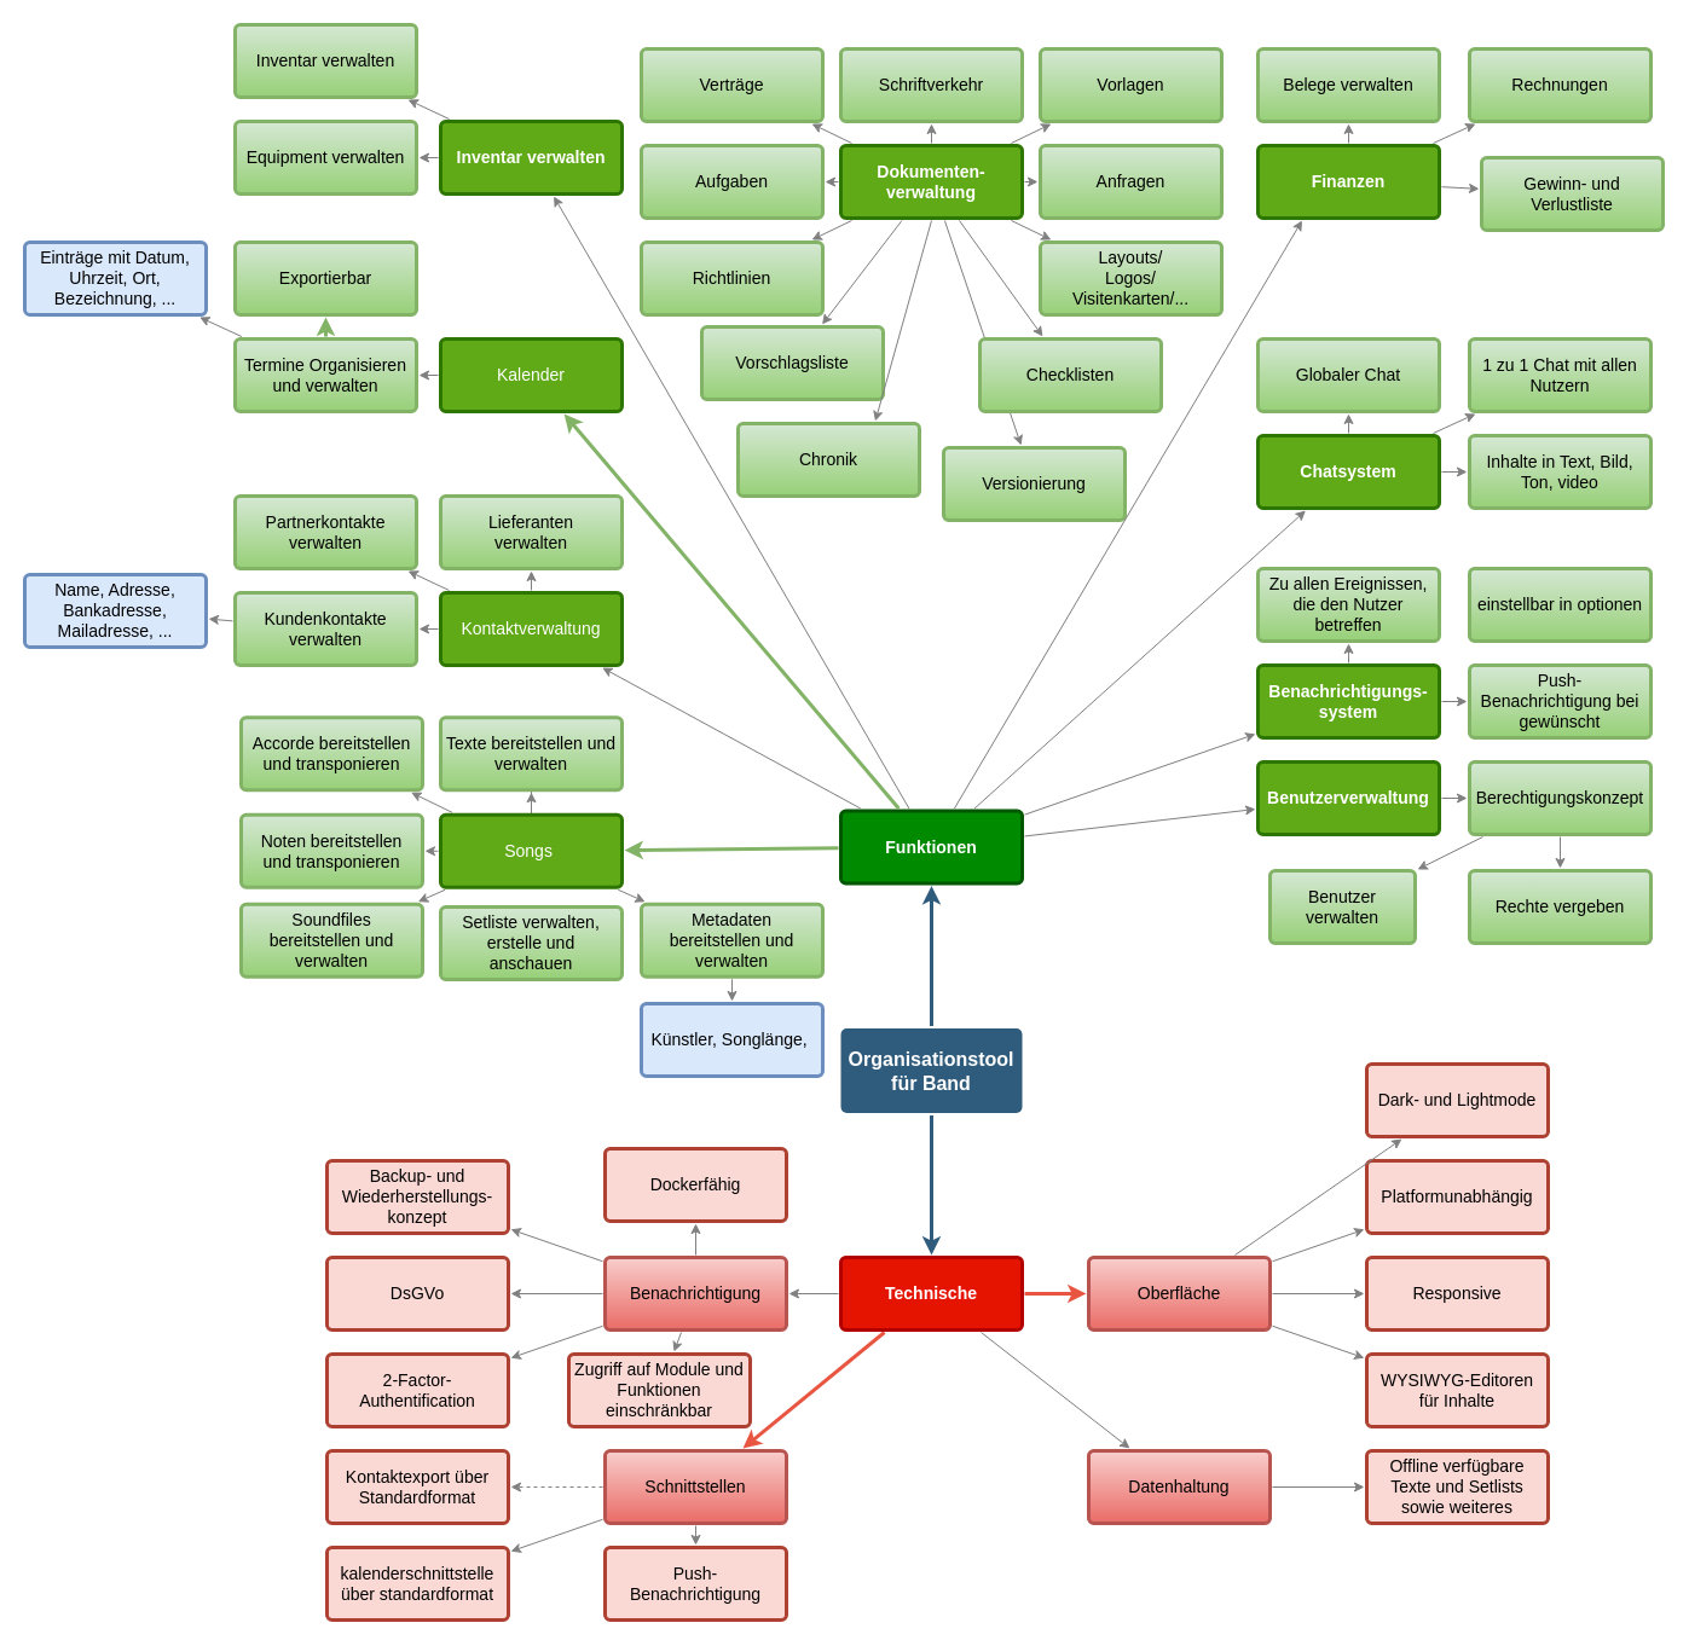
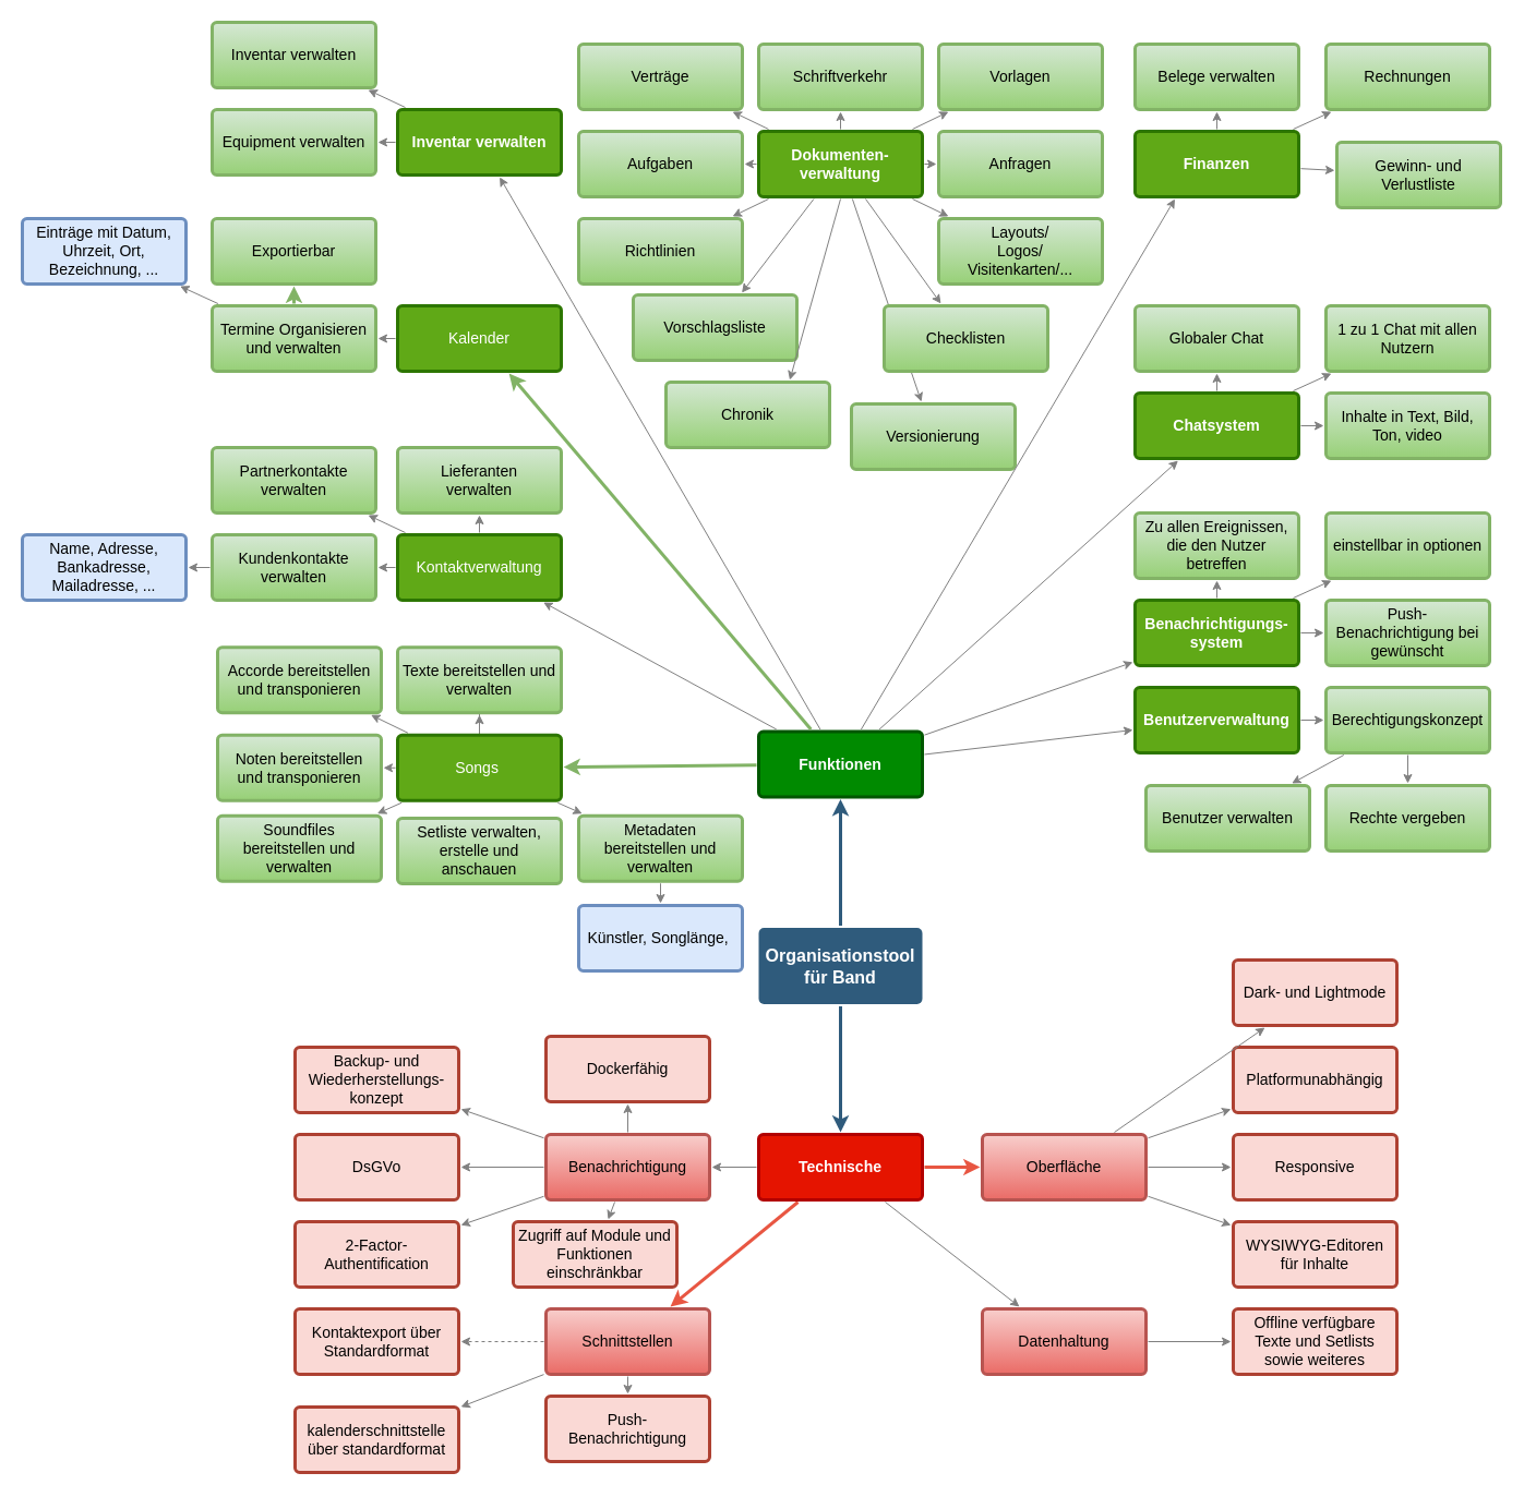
- <mxCell id="40" value="Name, Adresse, Bankadresse, Mailadresse, ..." style="rounded=1;whiteSpace=wrap;html=1;shadow=0;labelBackgroundColor=none;strokeColor=#6c8ebf;strokeWidth=3;fillColor=#dae8fc;fontFamily=Helvetica;fontSize=14;align=center;spacing=5;arcSize=7;perimeterSpacing=2;glass=0;comic=0;" parent="1" vertex="1"><mxGeometry x="20" y="475" width="150" height="60" as="geometry" /></mxCell>
+ <mxCell id="40" value="Name, Adresse, Bankadresse, Mailadresse, ..." style="rounded=1;whiteSpace=wrap;html=1;shadow=0;labelBackgroundColor=none;strokeColor=#6c8ebf;strokeWidth=3;fillColor=#dae8fc;fontFamily=Helvetica;fontSize=14;align=center;spacing=5;arcSize=7;perimeterSpacing=2;glass=0;comic=0;" parent="1" vertex="1"><mxGeometry x="20" y="490" width="150" height="60" as="geometry" /></mxCell>
+ <mxCell id="100" value="" style="edgeStyle=none;rounded=0;orthogonalLoop=1;jettySize=auto;html=1;strokeColor=#808080;" parent="1" source="94" target="99" edge="1"><mxGeometry relative="1" as="geometry"><mxPoint x="1125" y="558" as="sourcePoint" /><mxPoint x="1125" y="542" as="targetPoint" /></mxGeometry></mxCell>
- <mxCell id="111" value="Benutzer verwalten" style="rounded=1;whiteSpace=wrap;html=1;shadow=0;labelBackgroundColor=none;strokeColor=#82b366;strokeWidth=3;fillColor=#d5e8d4;fontFamily=Helvetica;fontSize=14;align=center;spacing=5;arcSize=7;perimeterSpacing=2;glass=0;comic=0;gradientColor=#97d077;" parent="1" vertex="1"><mxGeometry x="1050" y="720" width="120" height="60" as="geometry" /></mxCell>
+ <mxCell id="111" value="Benutzer verwalten" style="rounded=1;whiteSpace=wrap;html=1;shadow=0;labelBackgroundColor=none;strokeColor=#82b366;strokeWidth=3;fillColor=#d5e8d4;fontFamily=Helvetica;fontSize=14;align=center;spacing=5;arcSize=7;perimeterSpacing=2;glass=0;comic=0;gradientColor=#97d077;" parent="1" vertex="1"><mxGeometry x="1050" y="720" width="150" height="60" as="geometry" /></mxCell>
- <mxCell id="15" value="kalenderschnittstelle über standardformat" style="rounded=1;whiteSpace=wrap;html=1;shadow=0;labelBackgroundColor=none;strokeColor=#ae4132;strokeWidth=3;fillColor=#fad9d5;fontFamily=Helvetica;fontSize=14;align=center;spacing=5;fontStyle=0;arcSize=7;perimeterSpacing=2;" parent="1" vertex="1"><mxGeometry x="270" y="1280" width="150" height="60" as="geometry" /></mxCell>
+ <mxCell id="15" value="kalenderschnittstelle über standardformat" style="rounded=1;whiteSpace=wrap;html=1;shadow=0;labelBackgroundColor=none;strokeColor=#ae4132;strokeWidth=3;fillColor=#fad9d5;fontFamily=Helvetica;fontSize=14;align=center;spacing=5;fontStyle=0;arcSize=7;perimeterSpacing=2;" parent="1" vertex="1"><mxGeometry x="270" y="1290" width="150" height="60" as="geometry" /></mxCell>
